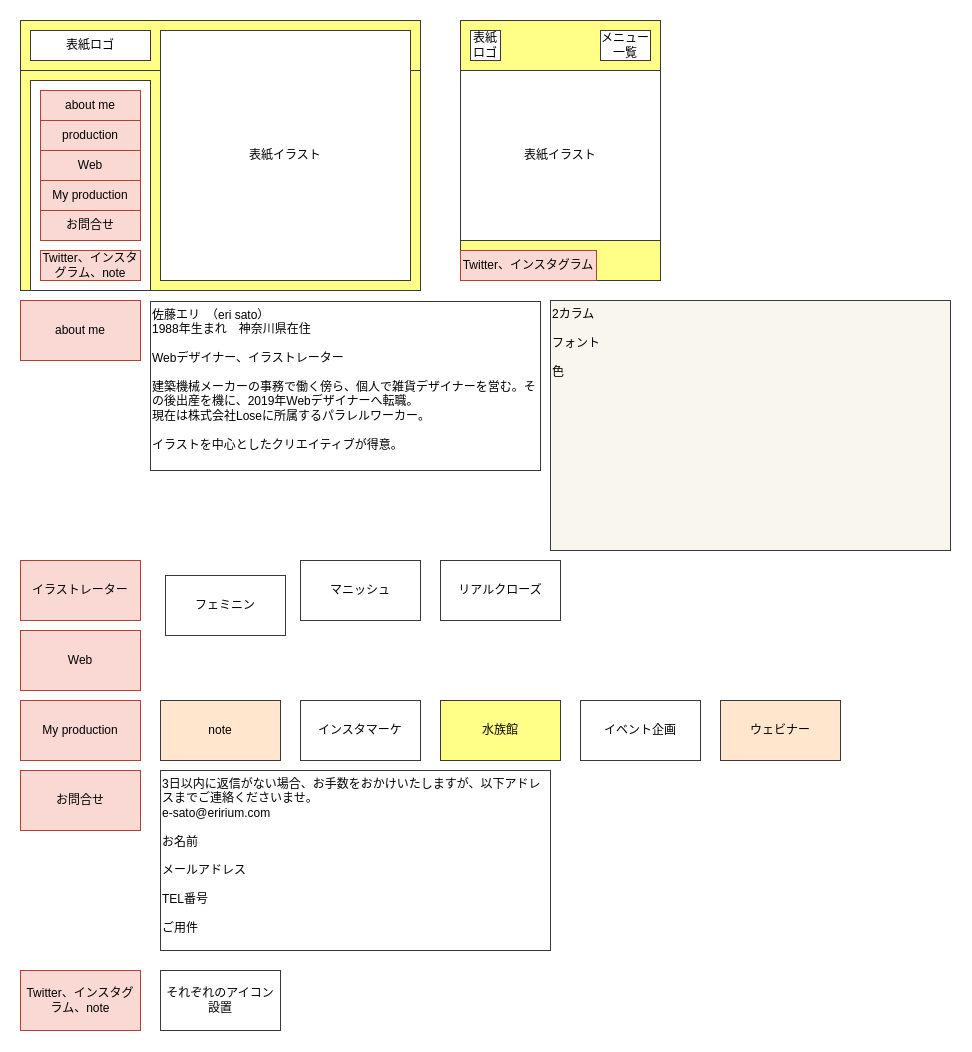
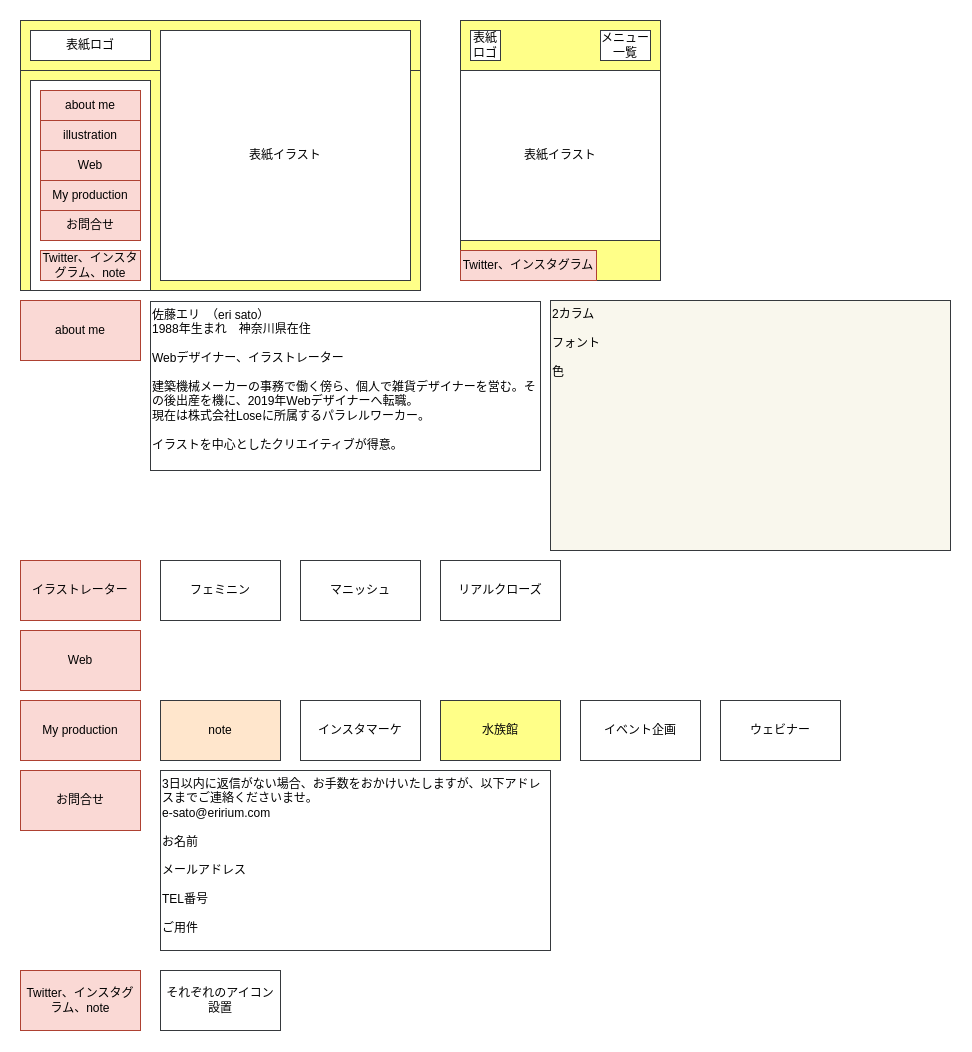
- <mxCell id="18" value="&lt;font color=&quot;#000000&quot;&gt;production&lt;br&gt;&lt;/font&gt;" style="rounded=0;whiteSpace=wrap;html=1;fillColor=#fad9d5;strokeColor=#ae4132;" vertex="1" parent="1"><mxGeometry x="40" y="120" width="100" height="30" as="geometry" /></mxCell>
+ <mxCell id="18" value="&lt;font color=&quot;#000000&quot;&gt;illustration&lt;br&gt;&lt;/font&gt;" style="rounded=0;whiteSpace=wrap;html=1;fillColor=#fad9d5;strokeColor=#ae4132;" vertex="1" parent="1"><mxGeometry x="40" y="120" width="100" height="30" as="geometry" /></mxCell>
- <mxCell id="12" value="&lt;font color=&quot;#000000&quot;&gt;フェミニン&lt;/font&gt;" style="rounded=0;whiteSpace=wrap;html=1;fillColor=#FFFFFF;strokeColor=#36393d;" vertex="1" parent="1"><mxGeometry x="165" y="575" width="120" height="60" as="geometry" /></mxCell>
+ <mxCell id="12" value="&lt;font color=&quot;#000000&quot;&gt;フェミニン&lt;/font&gt;" style="rounded=0;whiteSpace=wrap;html=1;fillColor=#FFFFFF;strokeColor=#36393d;" vertex="1" parent="1"><mxGeometry x="160" y="560" width="120" height="60" as="geometry" /></mxCell>
- <mxCell id="30" value="&lt;font color=&quot;#000000&quot;&gt;ウェビナー&lt;br&gt;&lt;/font&gt;" style="rounded=0;whiteSpace=wrap;html=1;fillColor=#ffe6cc;strokeColor=#36393d;" vertex="1" parent="1"><mxGeometry x="720" y="700" width="120" height="60" as="geometry" /></mxCell>
+ <mxCell id="30" value="&lt;font color=&quot;#000000&quot;&gt;ウェビナー&lt;br&gt;&lt;/font&gt;" style="rounded=0;whiteSpace=wrap;html=1;fillColor=#FFFFFF;strokeColor=#36393d;" vertex="1" parent="1"><mxGeometry x="720" y="700" width="120" height="60" as="geometry" /></mxCell>
